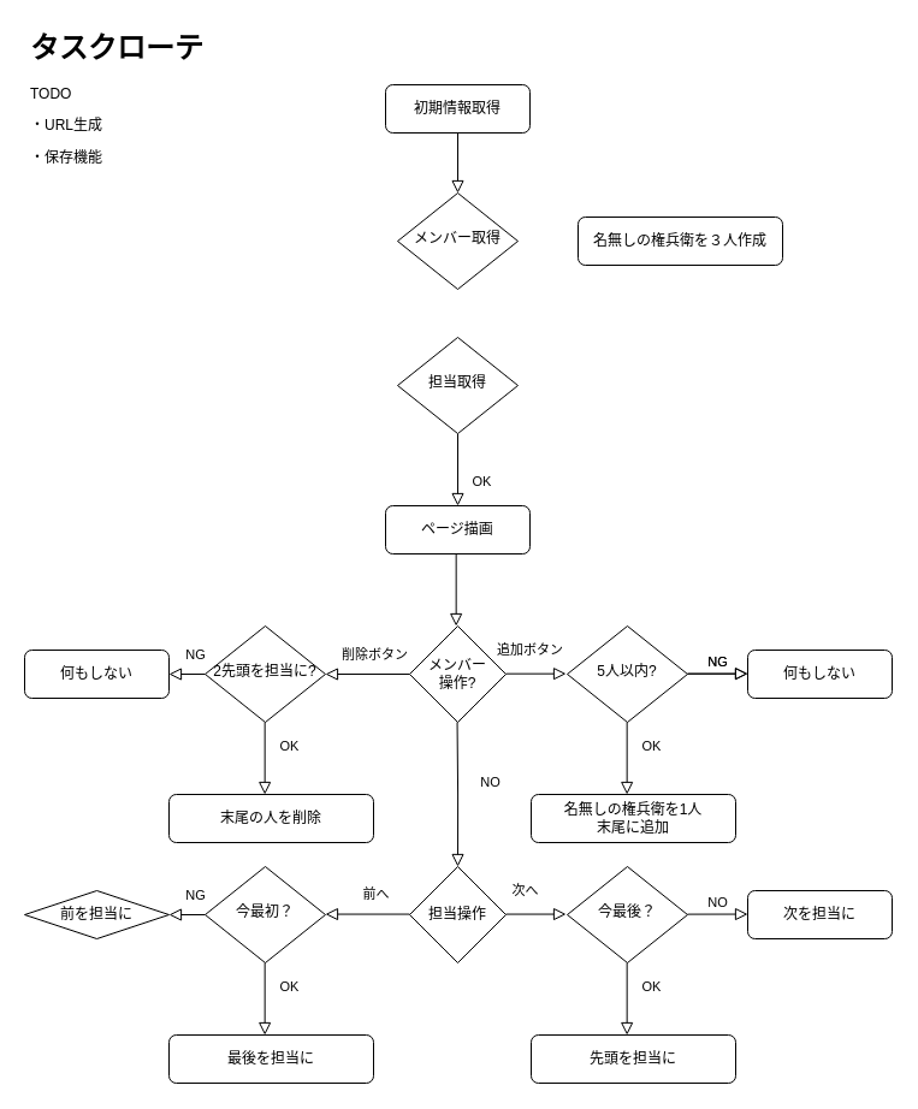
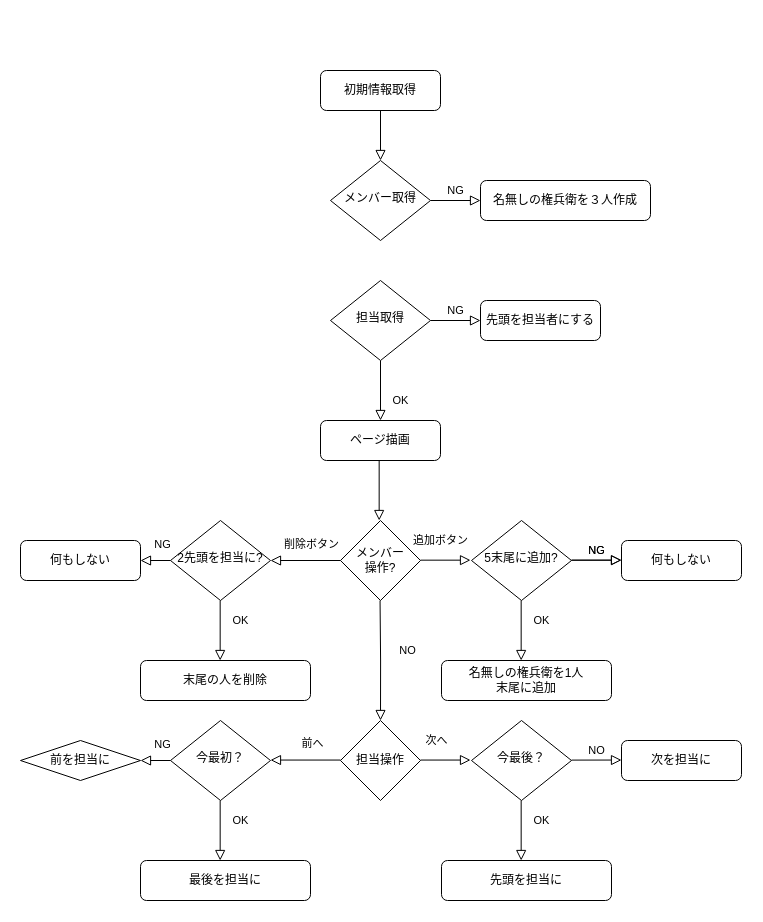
- <mxCell id="28" value="&lt;h1&gt;タスクローテ&lt;/h1&gt;&lt;p&gt;TODO&lt;/p&gt;&lt;p&gt;・URL生成&lt;/p&gt;&lt;p&gt;・保存機能&lt;/p&gt;" style="text;html=1;strokeColor=none;fillColor=none;spacing=5;spacingTop=-20;whiteSpace=wrap;overflow=hidden;rounded=0;" vertex="1" parent="1"><mxGeometry x="20" y="20" width="190" height="120" as="geometry" /></mxCell>
+ <mxCell id="4" value="NG" style="edgeStyle=orthogonalEdgeStyle;rounded=0;html=1;jettySize=auto;orthogonalLoop=1;fontSize=11;endArrow=block;endFill=0;endSize=8;strokeWidth=1;shadow=0;labelBackgroundColor=none;" parent="1" source="5" target="6" edge="1"><mxGeometry y="10" relative="1" as="geometry"><mxPoint as="offset" /></mxGeometry></mxCell>
+ <mxCell id="8" value="NG" style="edgeStyle=orthogonalEdgeStyle;rounded=0;html=1;jettySize=auto;orthogonalLoop=1;fontSize=11;endArrow=block;endFill=0;endSize=8;strokeWidth=1;shadow=0;labelBackgroundColor=none;" parent="1" source="9" target="11" edge="1"><mxGeometry x="0.013" y="10" relative="1" as="geometry"><mxPoint as="offset" /></mxGeometry></mxCell>
+ <mxCell id="11" value="先頭を担当者にする" style="rounded=1;whiteSpace=wrap;html=1;fontSize=12;glass=0;strokeWidth=1;shadow=0;" parent="1" vertex="1"><mxGeometry x="480" y="300" width="120" height="40" as="geometry" /></mxCell>
- <mxCell id="13" value="5人以内?" style="rhombus;whiteSpace=wrap;html=1;shadow=0;fontFamily=Helvetica;fontSize=12;align=center;strokeWidth=1;spacing=6;spacingTop=-4;" vertex="1" parent="1"><mxGeometry x="471" y="520" width="100" height="80" as="geometry" /></mxCell>
+ <mxCell id="13" value="5末尾に追加?" style="rhombus;whiteSpace=wrap;html=1;shadow=0;fontFamily=Helvetica;fontSize=12;align=center;strokeWidth=1;spacing=6;spacingTop=-4;" vertex="1" parent="1"><mxGeometry x="471" y="520" width="100" height="80" as="geometry" /></mxCell>
